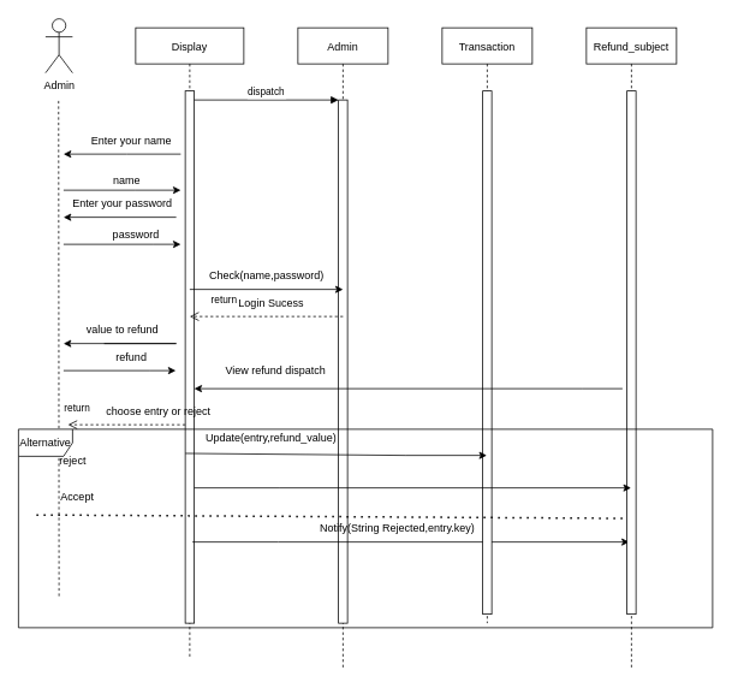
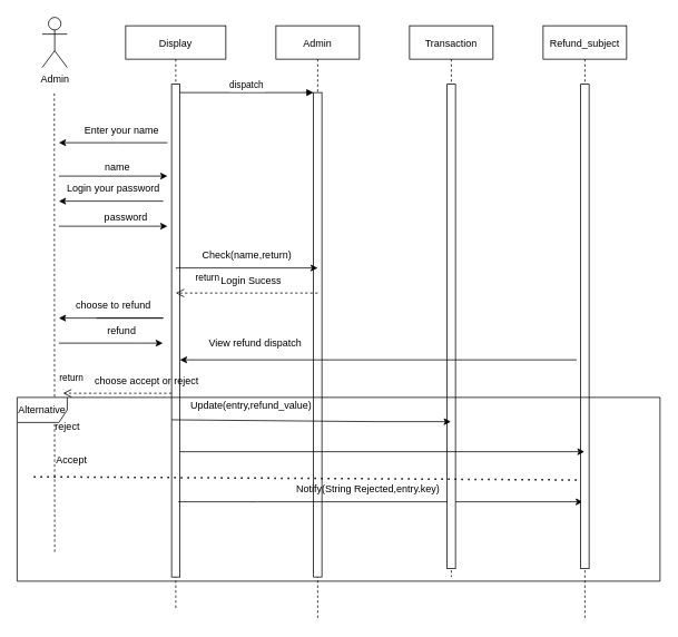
- <mxCell id="22" value="Enter your password" style="text;html=1;align=center;verticalAlign=middle;resizable=0;points=[];autosize=1;strokeColor=none;fillColor=none;" vertex="1" parent="1"><mxGeometry x="70" y="210" width="130" height="30" as="geometry" /></mxCell>
+ <mxCell id="22" value="Login your password" style="text;html=1;align=center;verticalAlign=middle;resizable=0;points=[];autosize=1;strokeColor=none;fillColor=none;" vertex="1" parent="1"><mxGeometry x="70" y="210" width="130" height="30" as="geometry" /></mxCell>
- <mxCell id="32" value="Check(name,password)" style="text;html=1;align=center;verticalAlign=middle;resizable=0;points=[];autosize=1;strokeColor=none;fillColor=none;" vertex="1" parent="1"><mxGeometry x="220" y="290" width="150" height="30" as="geometry" /></mxCell>
+ <mxCell id="32" value="Check(name,return)" style="text;html=1;align=center;verticalAlign=middle;resizable=0;points=[];autosize=1;strokeColor=none;fillColor=none;" vertex="1" parent="1"><mxGeometry x="220" y="290" width="150" height="30" as="geometry" /></mxCell>
- <mxCell id="30" value="value to refund" style="text;html=1;align=center;verticalAlign=middle;resizable=0;points=[];autosize=1;strokeColor=none;fillColor=none;" vertex="1" parent="1"><mxGeometry x="80" y="350" width="110" height="30" as="geometry" /></mxCell>
+ <mxCell id="30" value="choose to refund" style="text;html=1;align=center;verticalAlign=middle;resizable=0;points=[];autosize=1;strokeColor=none;fillColor=none;" vertex="1" parent="1"><mxGeometry x="80" y="350" width="110" height="30" as="geometry" /></mxCell>
- <mxCell id="7" value="choose entry or reject" style="text;html=1;align=center;verticalAlign=middle;resizable=0;points=[];autosize=1;strokeColor=none;fillColor=none;" vertex="1" parent="2"><mxGeometry x="-50" y="410" width="150" height="30" as="geometry" /></mxCell>
+ <mxCell id="7" value="choose accept or reject" style="text;html=1;align=center;verticalAlign=middle;resizable=0;points=[];autosize=1;strokeColor=none;fillColor=none;" vertex="1" parent="2"><mxGeometry x="-50" y="410" width="150" height="30" as="geometry" /></mxCell>
